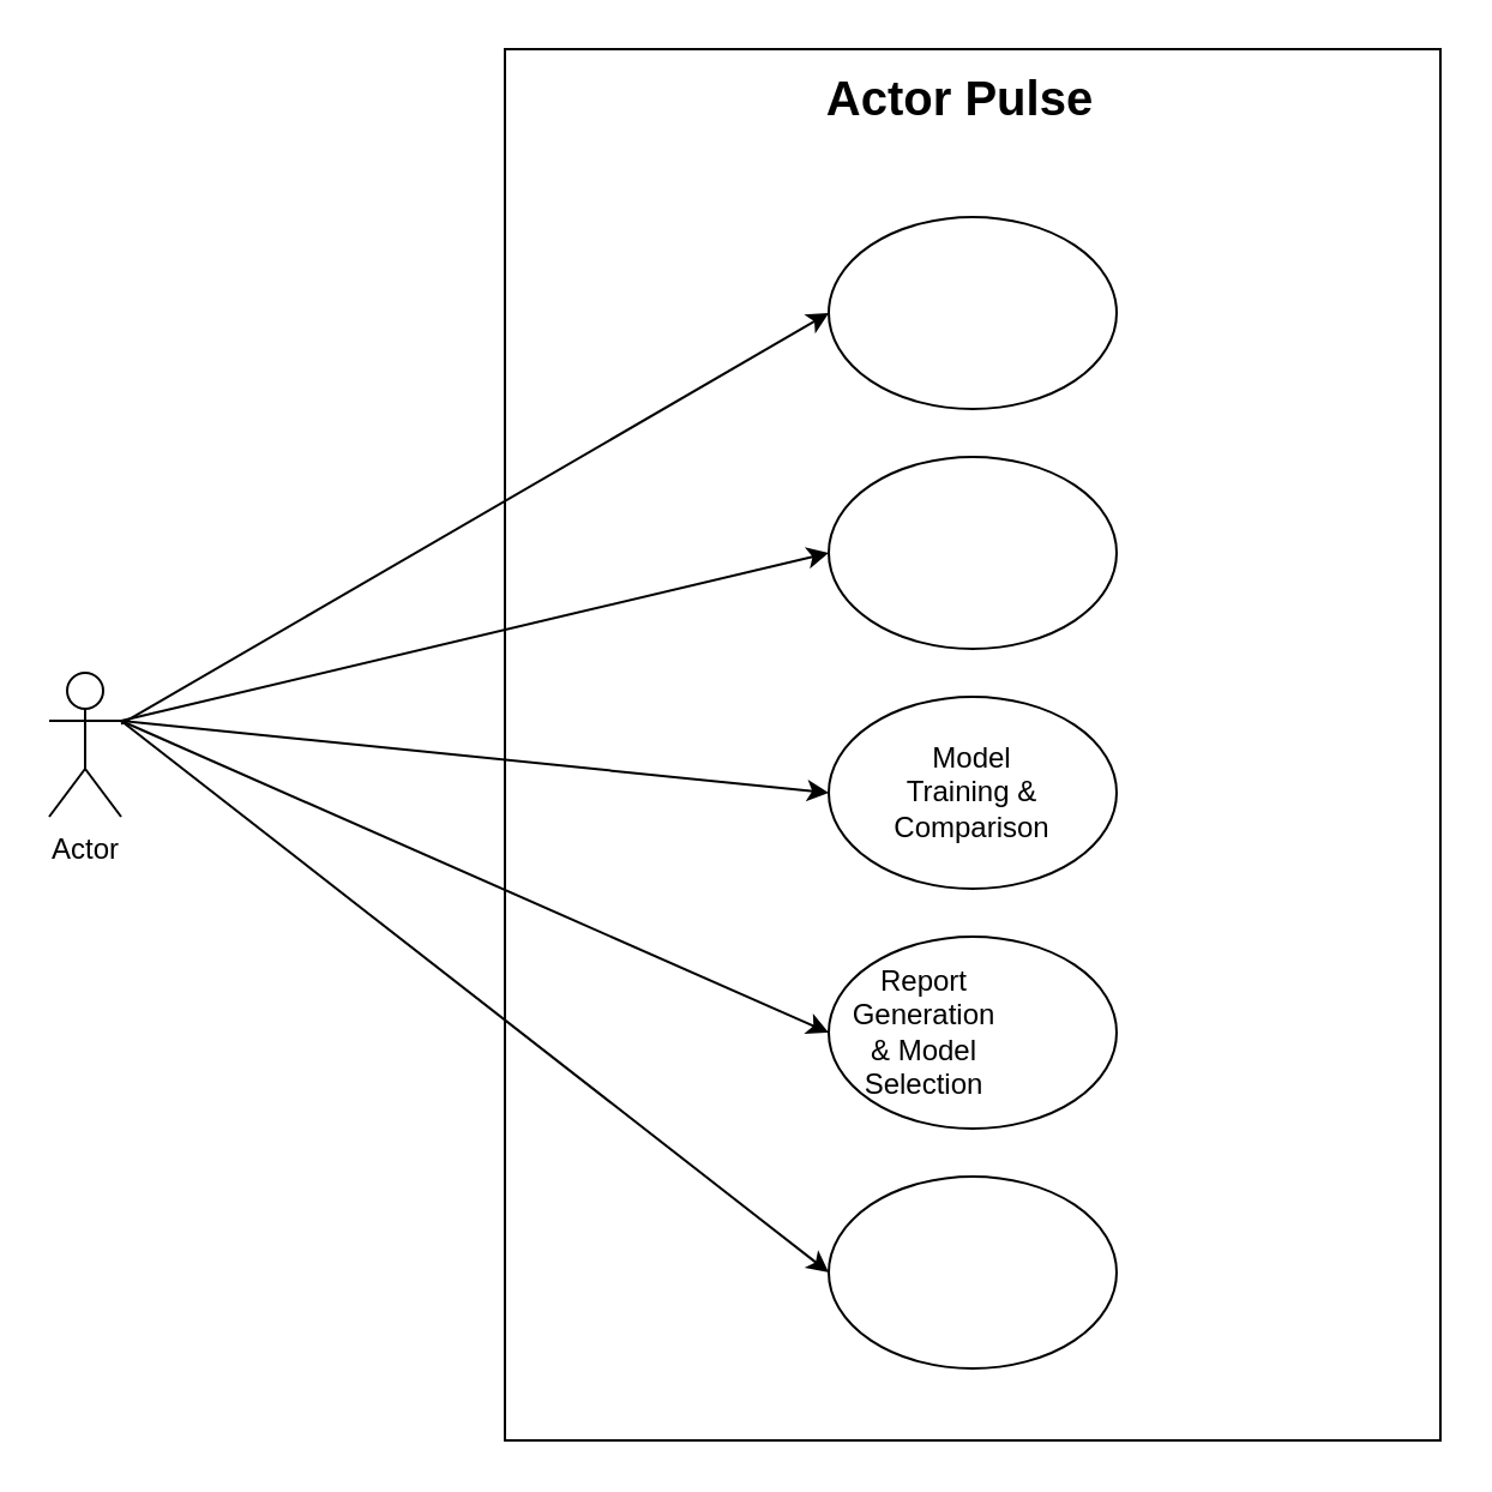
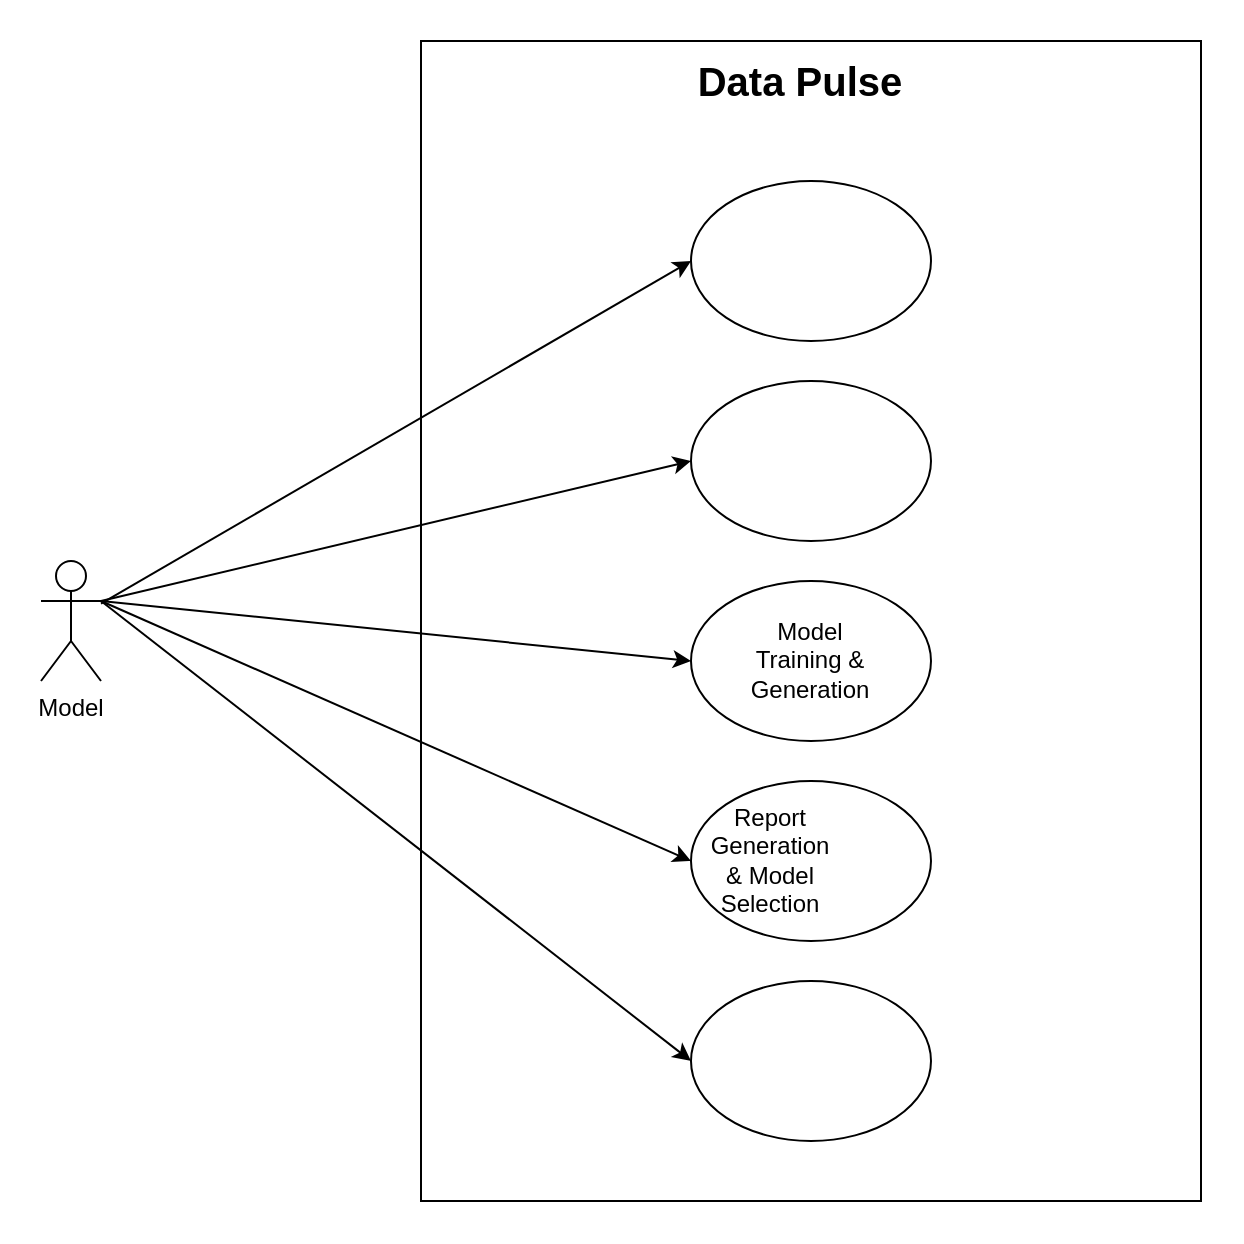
- <mxCell id="11" value="&lt;h1&gt;&lt;font style=&quot;font-size: 20px;&quot;&gt;Actor Pulse&lt;/font&gt;&lt;/h1&gt;" style="text;html=1;spacing=5;spacingTop=-20;whiteSpace=wrap;overflow=hidden;rounded=0;align=center;" vertex="1" parent="1"><mxGeometry x="210" y="20" width="380" height="60" as="geometry" /></mxCell>
+ <mxCell id="11" value="&lt;h1&gt;&lt;font style=&quot;font-size: 20px;&quot;&gt;Data Pulse&lt;/font&gt;&lt;/h1&gt;" style="text;html=1;spacing=5;spacingTop=-20;whiteSpace=wrap;overflow=hidden;rounded=0;align=center;" vertex="1" parent="1"><mxGeometry x="210" y="20" width="380" height="60" as="geometry" /></mxCell>
- <mxCell id="9" value="Model Training &amp;amp; Comparison" style="text;html=1;align=center;verticalAlign=middle;whiteSpace=wrap;rounded=0;" vertex="1" parent="1"><mxGeometry x="375" y="315" width="60" height="30" as="geometry" /></mxCell>
+ <mxCell id="9" value="Model Training &amp;amp; Generation" style="text;html=1;align=center;verticalAlign=middle;whiteSpace=wrap;rounded=0;" vertex="1" parent="1"><mxGeometry x="375" y="315" width="60" height="30" as="geometry" /></mxCell>
- <mxCell id="2" value="Actor" style="shape=umlActor;verticalLabelPosition=bottom;verticalAlign=top;html=1;outlineConnect=0;" vertex="1" parent="1"><mxGeometry x="20" y="280" width="30" height="60" as="geometry" /></mxCell>
+ <mxCell id="2" value="Model" style="shape=umlActor;verticalLabelPosition=bottom;verticalAlign=top;html=1;outlineConnect=0;" vertex="1" parent="1"><mxGeometry x="20" y="280" width="30" height="60" as="geometry" /></mxCell>
